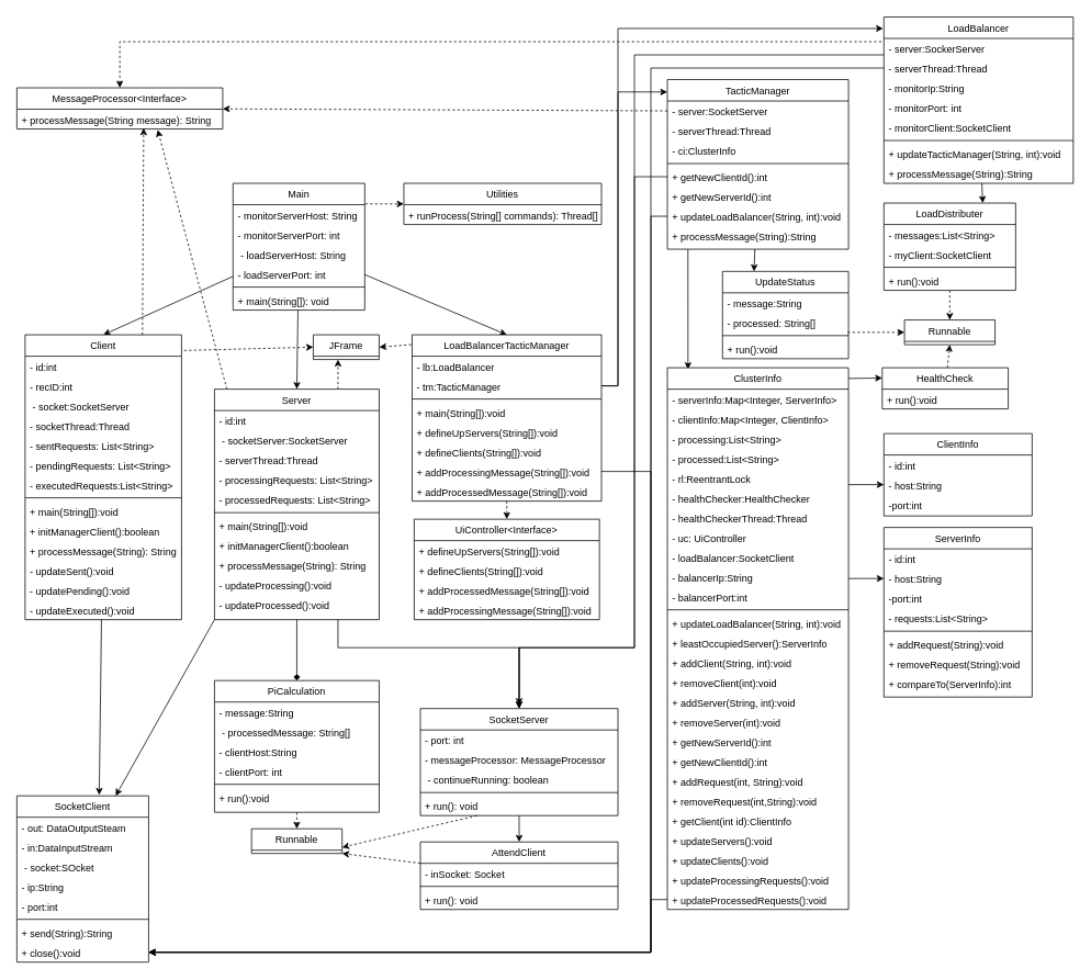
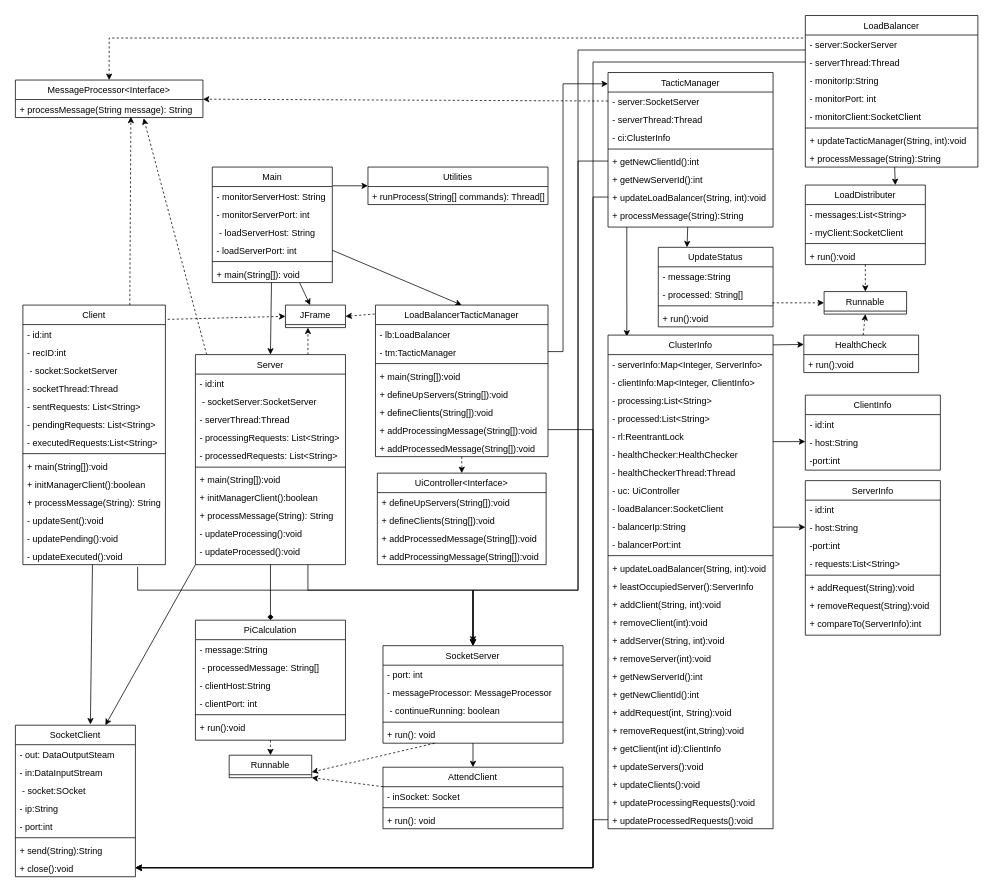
- <mxCell id="150" style="edgeStyle=orthogonalEdgeStyle;rounded=0;orthogonalLoop=1;jettySize=auto;html=1;exitX=1;exitY=0.5;exitDx=0;exitDy=0;entryX=-0.004;entryY=0.069;entryDx=0;entryDy=0;entryPerimeter=0;" edge="1" parent="1" source="44" target="77"><mxGeometry relative="1" as="geometry"><Array as="points"><mxPoint x="750" y="468" /><mxPoint x="750" y="34" /></Array></mxGeometry></mxCell>
- <mxCell id="5" style="edgeStyle=none;rounded=0;orthogonalLoop=1;jettySize=auto;html=1;entryX=0;entryY=0.5;entryDx=0;entryDy=0;exitX=1.003;exitY=0.162;exitDx=0;exitDy=0;exitPerimeter=0;dashed=1;" edge="1" parent="1" source="6" target="13"><mxGeometry relative="1" as="geometry" /></mxCell>
+ <mxCell id="5" style="edgeStyle=none;rounded=0;orthogonalLoop=1;jettySize=auto;html=1;entryX=0;entryY=0.5;entryDx=0;entryDy=0;exitX=1.003;exitY=0.162;exitDx=0;exitDy=0;exitPerimeter=0;" edge="1" parent="1" source="6" target="13"><mxGeometry relative="1" as="geometry" /></mxCell>
- <mxCell id="2" style="edgeStyle=none;rounded=0;orthogonalLoop=1;jettySize=auto;html=1;entryX=0.5;entryY=0;entryDx=0;entryDy=0;" edge="1" parent="1" source="6" target="24"><mxGeometry relative="1" as="geometry" /></mxCell>
+ <mxCell id="2" style="edgeStyle=none;rounded=0;orthogonalLoop=1;jettySize=auto;html=1;" edge="1" parent="1" source="6" target="51"><mxGeometry relative="1" as="geometry" /></mxCell>
+ <mxCell id="23" style="edgeStyle=orthogonalEdgeStyle;rounded=0;orthogonalLoop=1;jettySize=auto;html=1;entryX=0.5;entryY=0;entryDx=0;entryDy=0;exitX=0.805;exitY=1.125;exitDx=0;exitDy=0;exitPerimeter=0;" edge="1" parent="1" source="38" target="166"><mxGeometry relative="1" as="geometry"><Array as="points"><mxPoint x="183" y="786" /><mxPoint x="630" y="786" /></Array></mxGeometry></mxCell>
